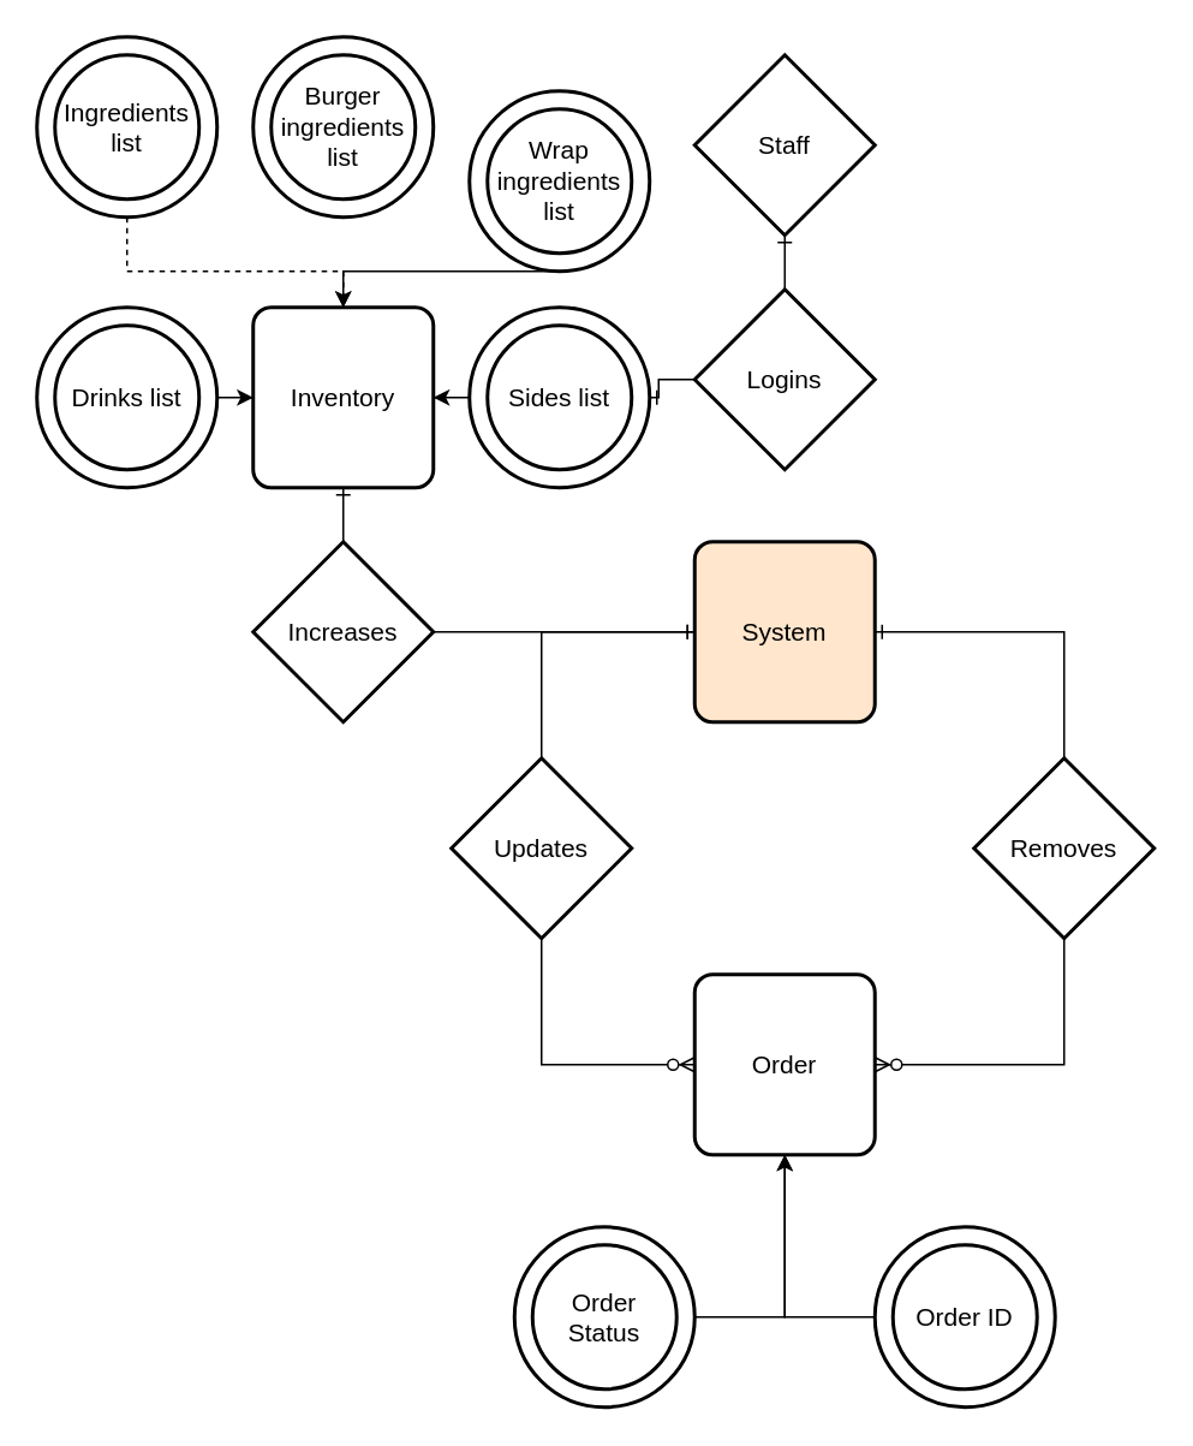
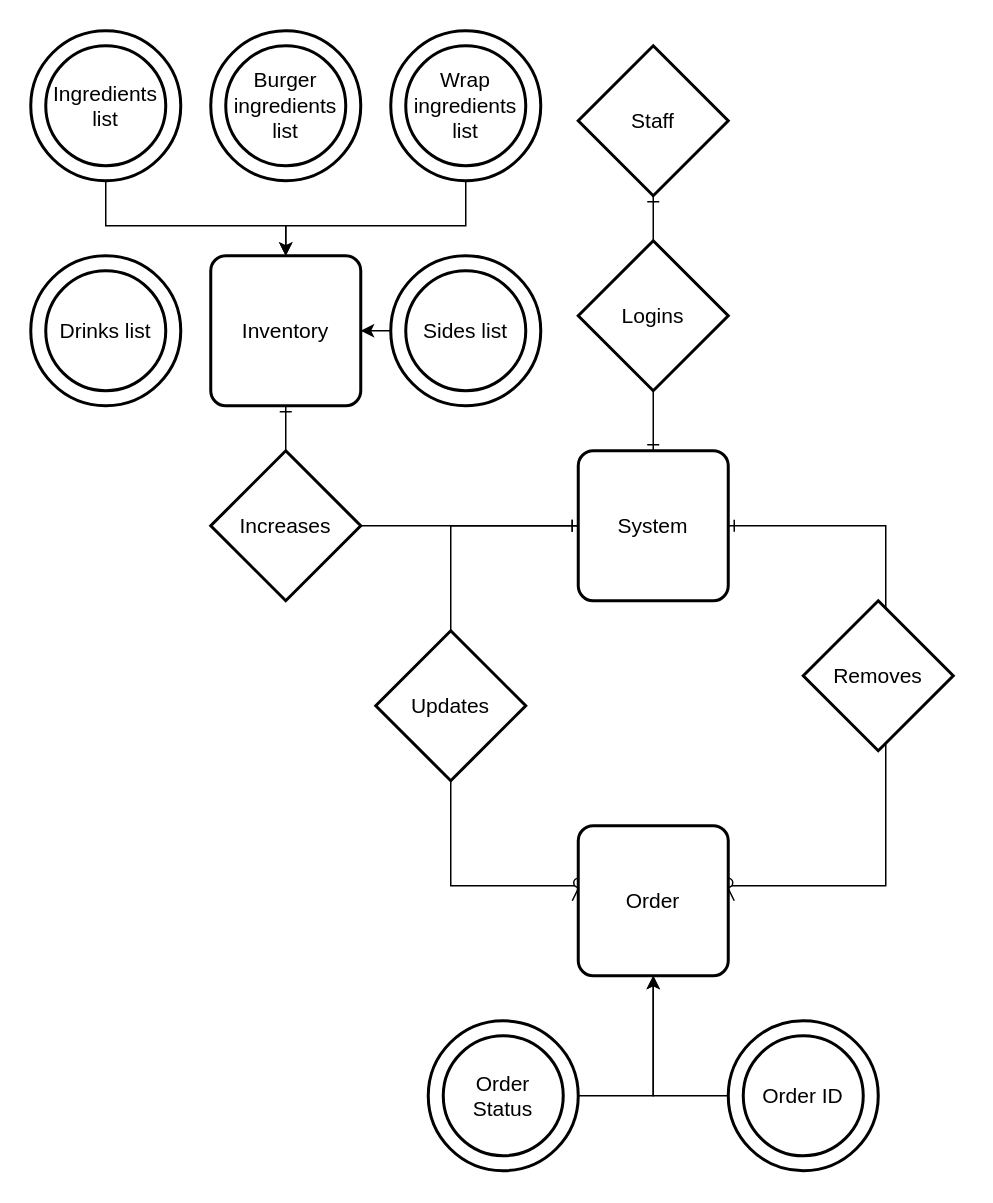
- <mxCell id="26" value="Wrap ingredients list" style="ellipse;shape=doubleEllipse;margin=10;strokeWidth=2;fontSize=14;whiteSpace=wrap;html=1;align=center;" vertex="1" parent="1"><mxGeometry x="260" y="50" width="100" height="100" as="geometry" /></mxCell>
+ <mxCell id="26" value="Wrap ingredients list" style="ellipse;shape=doubleEllipse;margin=10;strokeWidth=2;fontSize=14;whiteSpace=wrap;html=1;align=center;" vertex="1" parent="1"><mxGeometry x="260" y="20" width="100" height="100" as="geometry" /></mxCell>
- <mxCell id="22" style="edgeStyle=orthogonalEdgeStyle;rounded=0;orthogonalLoop=1;jettySize=auto;html=1;entryX=0.5;entryY=0;entryDx=0;entryDy=0;endArrow=classic;endFill=1;strokeWidth=1;dashed=1;" edge="1" parent="1" source="23" target="18"><mxGeometry relative="1" as="geometry"><Array as="points"><mxPoint x="70" y="150" /><mxPoint x="190" y="150" /></Array></mxGeometry></mxCell>
+ <mxCell id="22" style="edgeStyle=orthogonalEdgeStyle;rounded=0;orthogonalLoop=1;jettySize=auto;html=1;entryX=0.5;entryY=0;entryDx=0;entryDy=0;endArrow=classic;endFill=1;strokeWidth=1;" edge="1" parent="1" source="23" target="18"><mxGeometry relative="1" as="geometry"><Array as="points"><mxPoint x="70" y="150" /><mxPoint x="190" y="150" /></Array></mxGeometry></mxCell>
- <mxCell id="3" style="edgeStyle=orthogonalEdgeStyle;rounded=0;orthogonalLoop=1;jettySize=auto;html=1;endArrow=ERone;endFill=0;strokeWidth=1;" edge="1" parent="1" source="5" target="28"><mxGeometry relative="1" as="geometry" /></mxCell>
+ <mxCell id="3" style="edgeStyle=orthogonalEdgeStyle;rounded=0;orthogonalLoop=1;jettySize=auto;html=1;entryX=0.5;entryY=0;entryDx=0;entryDy=0;endArrow=ERone;endFill=0;strokeWidth=1;" edge="1" parent="1" source="5" target="6"><mxGeometry relative="1" as="geometry" /></mxCell>
- <mxCell id="29" style="edgeStyle=orthogonalEdgeStyle;rounded=0;orthogonalLoop=1;jettySize=auto;html=1;entryX=0;entryY=0.5;entryDx=0;entryDy=0;endArrow=classic;endFill=1;strokeWidth=1;" edge="1" parent="1" source="30" target="18"><mxGeometry relative="1" as="geometry" /></mxCell>
- <mxCell id="6" value="System" style="strokeWidth=2;rounded=1;arcSize=10;whiteSpace=wrap;html=1;align=center;fontSize=14;fillColor=#ffe6cc;" vertex="1" parent="1"><mxGeometry x="385" y="300" width="100" height="100" as="geometry" /></mxCell>
+ <mxCell id="6" value="System" style="strokeWidth=2;rounded=1;arcSize=10;whiteSpace=wrap;html=1;align=center;fontSize=14;" vertex="1" parent="1"><mxGeometry x="385" y="300" width="100" height="100" as="geometry" /></mxCell>
- <mxCell id="12" value="Removes" style="shape=rhombus;strokeWidth=2;fontSize=17;perimeter=rhombusPerimeter;whiteSpace=wrap;html=1;align=center;fontSize=14;" vertex="1" parent="1"><mxGeometry x="540" y="420" width="100" height="100" as="geometry" /></mxCell>
+ <mxCell id="12" value="Removes" style="shape=rhombus;strokeWidth=2;fontSize=17;perimeter=rhombusPerimeter;whiteSpace=wrap;html=1;align=center;fontSize=14;" vertex="1" parent="1"><mxGeometry x="535" y="400" width="100" height="100" as="geometry" /></mxCell>
- <mxCell id="13" value="Order" style="strokeWidth=2;rounded=1;arcSize=10;whiteSpace=wrap;html=1;align=center;fontSize=14;" vertex="1" parent="1"><mxGeometry x="385" y="540" width="100" height="100" as="geometry" /></mxCell>
+ <mxCell id="13" value="Order" style="strokeWidth=2;rounded=1;arcSize=10;whiteSpace=wrap;html=1;align=center;fontSize=14;" vertex="1" parent="1"><mxGeometry x="385" y="550" width="100" height="100" as="geometry" /></mxCell>
